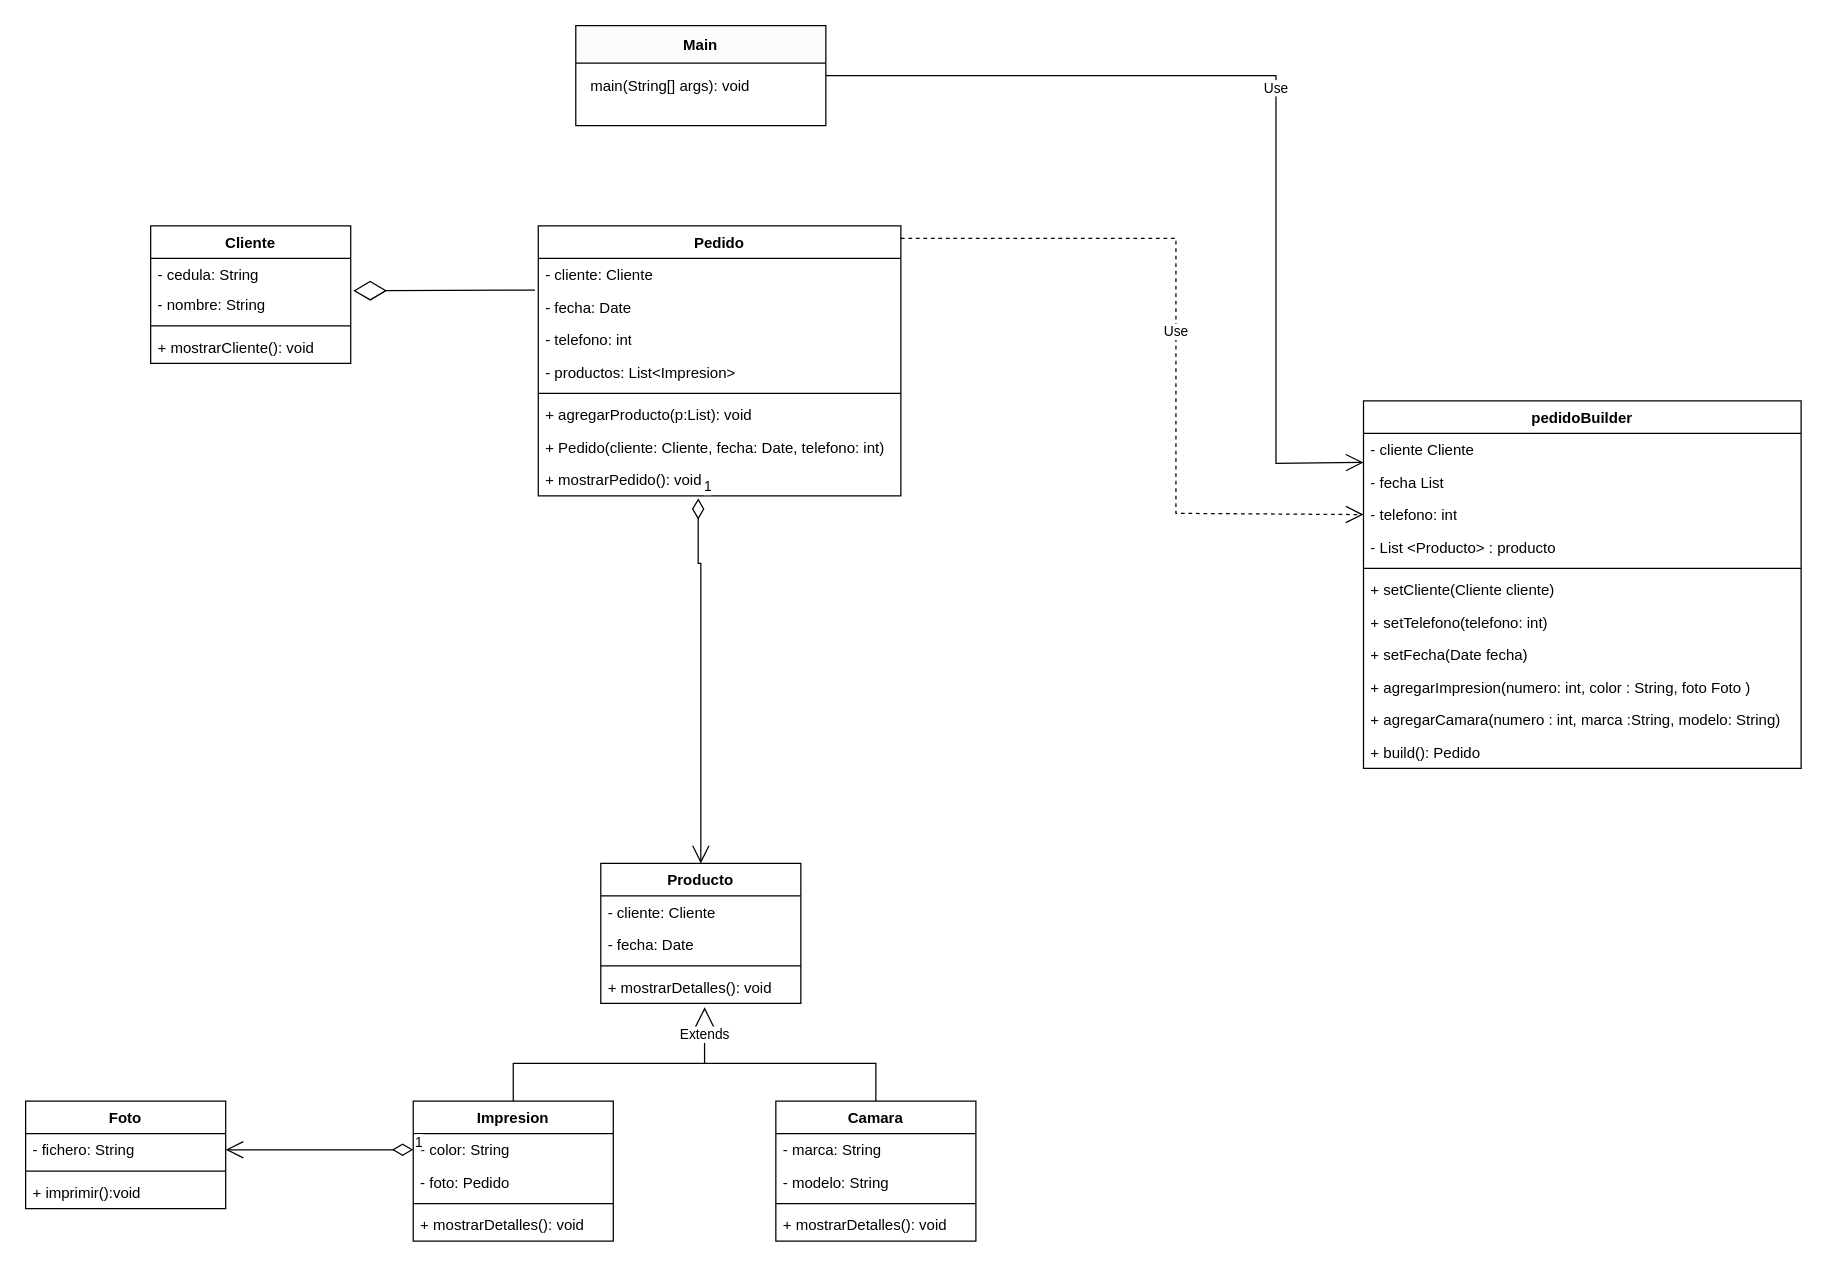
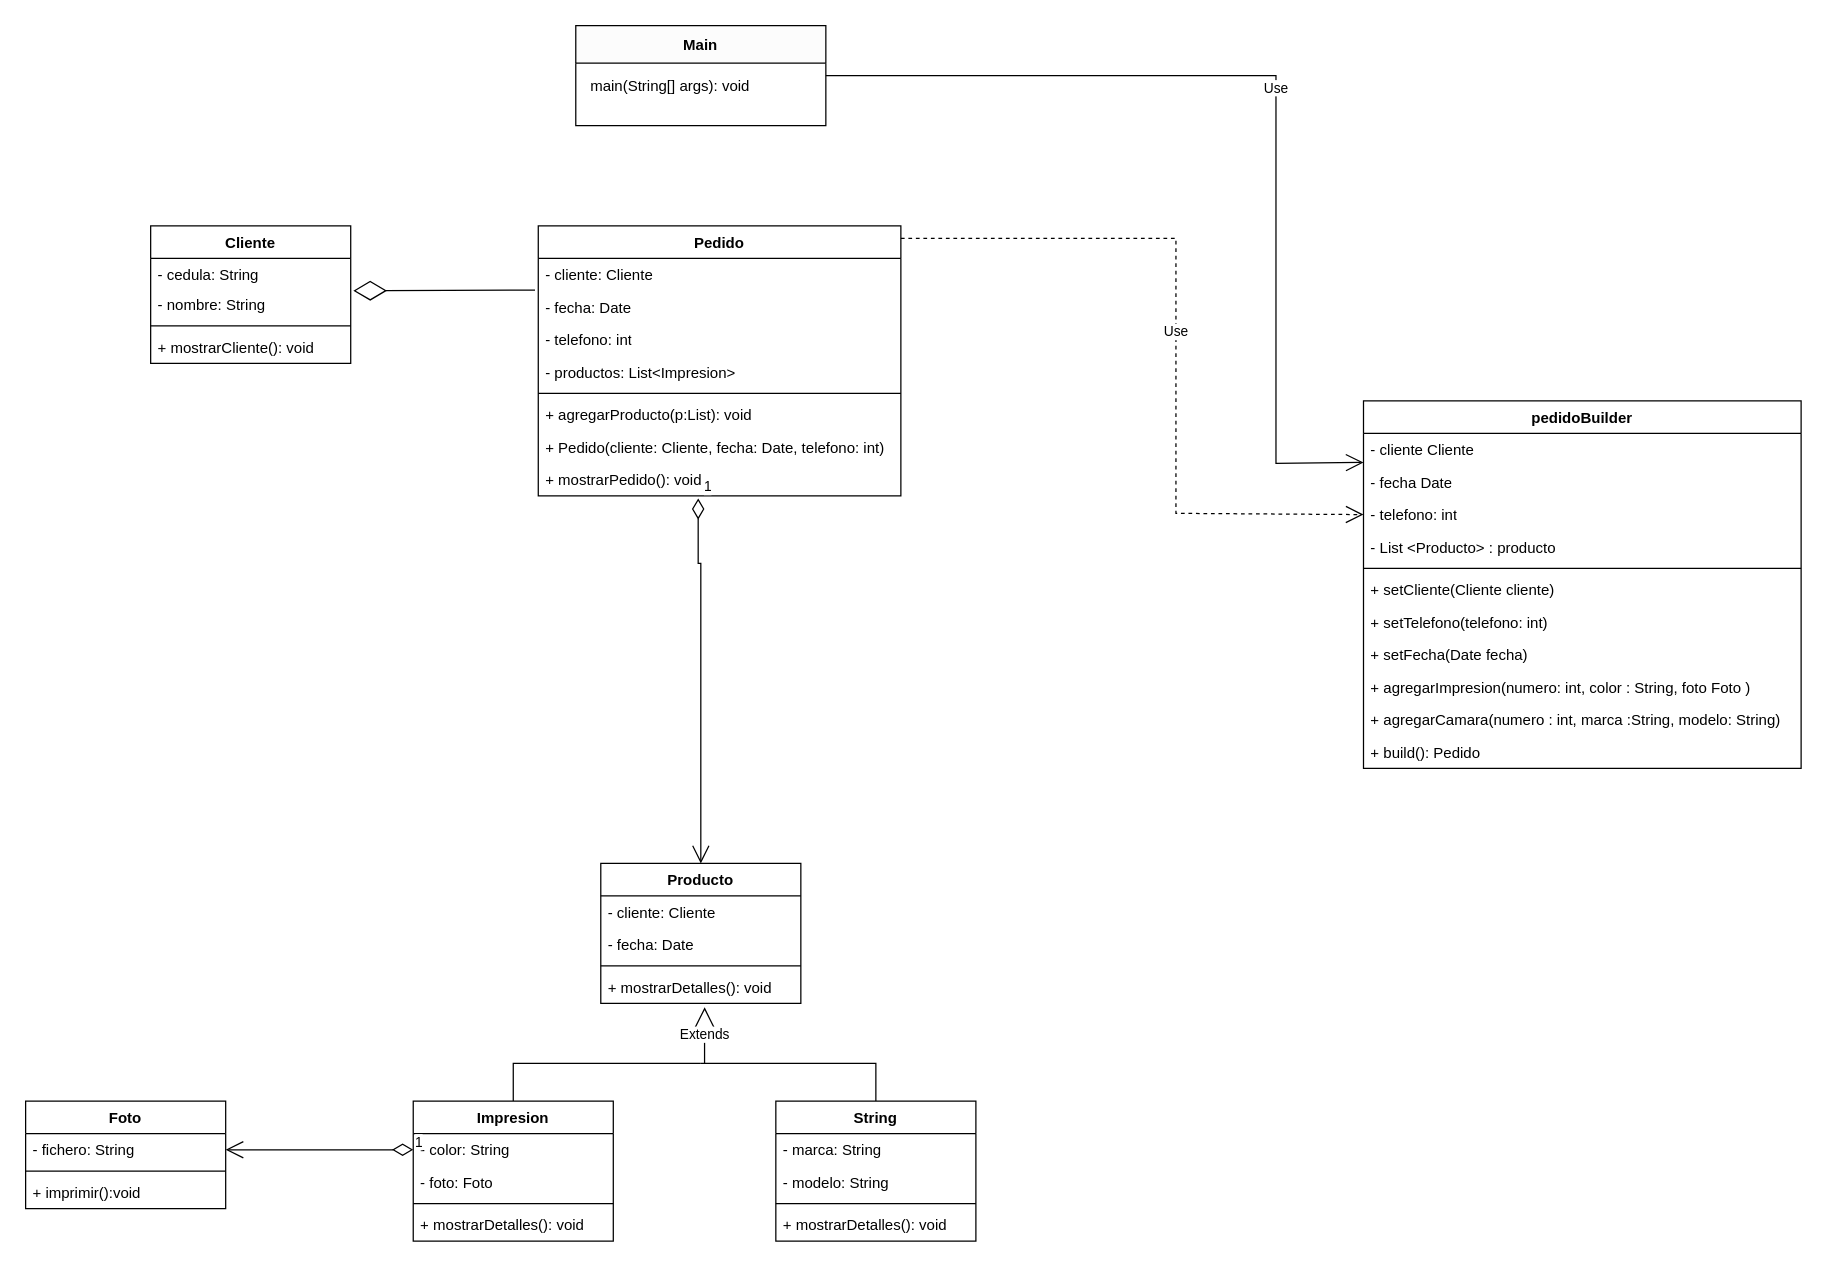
- <mxCell id="40" value="- fecha List" style="text;strokeColor=none;fillColor=none;align=left;verticalAlign=top;spacingLeft=4;spacingRight=4;overflow=hidden;rotatable=0;points=[[0,0.5],[1,0.5]];portConstraint=eastwest;whiteSpace=wrap;html=1;" vertex="1" parent="38"><mxGeometry y="52" width="350" height="26" as="geometry" /></mxCell>
+ <mxCell id="40" value="- fecha Date" style="text;strokeColor=none;fillColor=none;align=left;verticalAlign=top;spacingLeft=4;spacingRight=4;overflow=hidden;rotatable=0;points=[[0,0.5],[1,0.5]];portConstraint=eastwest;whiteSpace=wrap;html=1;" vertex="1" parent="38"><mxGeometry y="52" width="350" height="26" as="geometry" /></mxCell>
- <mxCell id="17" value="Camara" style="swimlane;fontStyle=1;align=center;verticalAlign=top;childLayout=stackLayout;horizontal=1;startSize=26;horizontalStack=0;resizeParent=1;resizeParentMax=0;resizeLast=0;collapsible=1;marginBottom=0;whiteSpace=wrap;html=1;" vertex="1" parent="1"><mxGeometry x="620" y="880" width="160" height="112" as="geometry" /></mxCell>
+ <mxCell id="17" value="String" style="swimlane;fontStyle=1;align=center;verticalAlign=top;childLayout=stackLayout;horizontal=1;startSize=26;horizontalStack=0;resizeParent=1;resizeParentMax=0;resizeLast=0;collapsible=1;marginBottom=0;whiteSpace=wrap;html=1;" vertex="1" parent="1"><mxGeometry x="620" y="880" width="160" height="112" as="geometry" /></mxCell>
- <mxCell id="14" value="- foto: Pedido" style="text;strokeColor=none;fillColor=none;align=left;verticalAlign=top;spacingLeft=4;spacingRight=4;overflow=hidden;rotatable=0;points=[[0,0.5],[1,0.5]];portConstraint=eastwest;whiteSpace=wrap;html=1;" vertex="1" parent="12"><mxGeometry y="52" width="160" height="26" as="geometry" /></mxCell>
+ <mxCell id="14" value="- foto: Foto" style="text;strokeColor=none;fillColor=none;align=left;verticalAlign=top;spacingLeft=4;spacingRight=4;overflow=hidden;rotatable=0;points=[[0,0.5],[1,0.5]];portConstraint=eastwest;whiteSpace=wrap;html=1;" vertex="1" parent="12"><mxGeometry y="52" width="160" height="26" as="geometry" /></mxCell>
